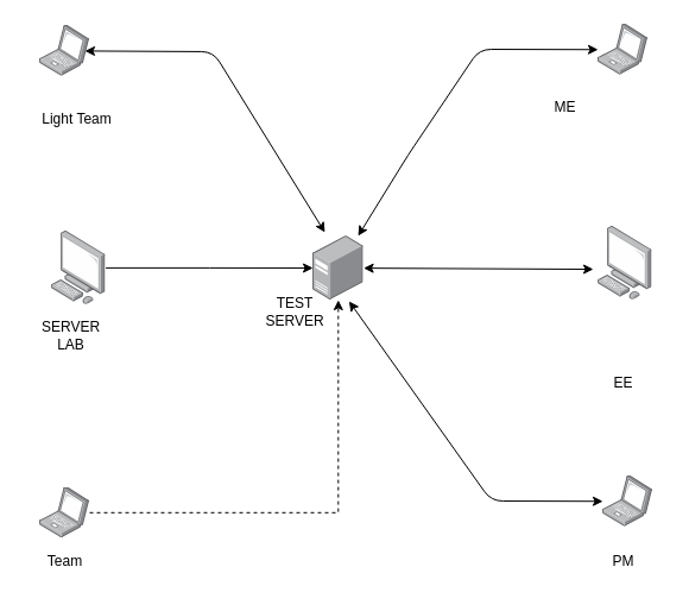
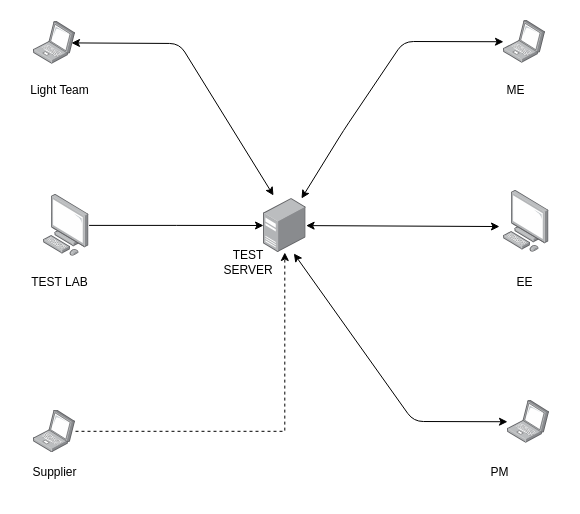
- <mxCell id="18" value="ME" style="text;html=1;strokeColor=none;fillColor=none;align=center;verticalAlign=middle;whiteSpace=wrap;rounded=0;" vertex="1" parent="1"><mxGeometry x="441.5" y="70" width="67" height="40" as="geometry" /></mxCell>
+ <mxCell id="18" value="ME" style="text;html=1;strokeColor=none;fillColor=none;align=center;verticalAlign=middle;whiteSpace=wrap;rounded=0;" vertex="1" parent="1"><mxGeometry x="481.5" y="70" width="67" height="40" as="geometry" /></mxCell>
- <mxCell id="15" value="Light Team" style="text;html=1;strokeColor=none;fillColor=none;align=center;verticalAlign=middle;whiteSpace=wrap;rounded=0;" vertex="1" parent="1"><mxGeometry x="31" y="80" width="67" height="40" as="geometry" /></mxCell>
+ <mxCell id="15" value="Light Team" style="text;html=1;strokeColor=none;fillColor=none;align=center;verticalAlign=middle;whiteSpace=wrap;rounded=0;" vertex="1" parent="1"><mxGeometry x="26" y="70" width="67" height="40" as="geometry" /></mxCell>
- <mxCell id="16" value="SERVER LAB" style="text;html=1;strokeColor=none;fillColor=none;align=center;verticalAlign=middle;whiteSpace=wrap;rounded=0;" vertex="1" parent="1"><mxGeometry x="26" y="262" width="67" height="40" as="geometry" /></mxCell>
+ <mxCell id="16" value="TEST LAB" style="text;html=1;strokeColor=none;fillColor=none;align=center;verticalAlign=middle;whiteSpace=wrap;rounded=0;" vertex="1" parent="1"><mxGeometry x="26" y="262" width="67" height="40" as="geometry" /></mxCell>
- <mxCell id="20" value="EE" style="text;html=1;strokeColor=none;fillColor=none;align=center;verticalAlign=middle;whiteSpace=wrap;rounded=0;" vertex="1" parent="1"><mxGeometry x="490.5" y="302" width="67" height="40" as="geometry" /></mxCell>
+ <mxCell id="20" value="EE" style="text;html=1;strokeColor=none;fillColor=none;align=center;verticalAlign=middle;whiteSpace=wrap;rounded=0;" vertex="1" parent="1"><mxGeometry x="490.5" y="262" width="67" height="40" as="geometry" /></mxCell>
- <mxCell id="17" value="Team" style="text;html=1;strokeColor=none;fillColor=none;align=center;verticalAlign=middle;whiteSpace=wrap;rounded=0;" vertex="1" parent="1"><mxGeometry x="20.5" y="452" width="67" height="40" as="geometry" /></mxCell>
+ <mxCell id="17" value="Supplier" style="text;html=1;strokeColor=none;fillColor=none;align=center;verticalAlign=middle;whiteSpace=wrap;rounded=0;" vertex="1" parent="1"><mxGeometry x="20.5" y="452" width="67" height="40" as="geometry" /></mxCell>
- <mxCell id="19" value="PM" style="text;html=1;strokeColor=none;fillColor=none;align=center;verticalAlign=middle;whiteSpace=wrap;rounded=0;" vertex="1" parent="1"><mxGeometry x="490.5" y="452" width="67" height="40" as="geometry" /></mxCell>
+ <mxCell id="19" value="PM" style="text;html=1;strokeColor=none;fillColor=none;align=center;verticalAlign=middle;whiteSpace=wrap;rounded=0;" vertex="1" parent="1"><mxGeometry x="465.5" y="452" width="67" height="40" as="geometry" /></mxCell>
